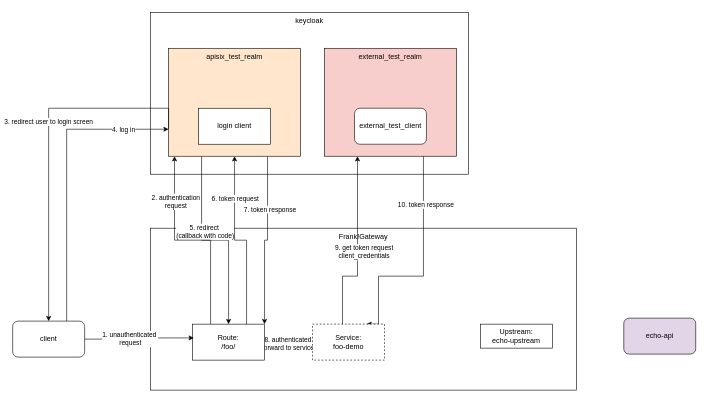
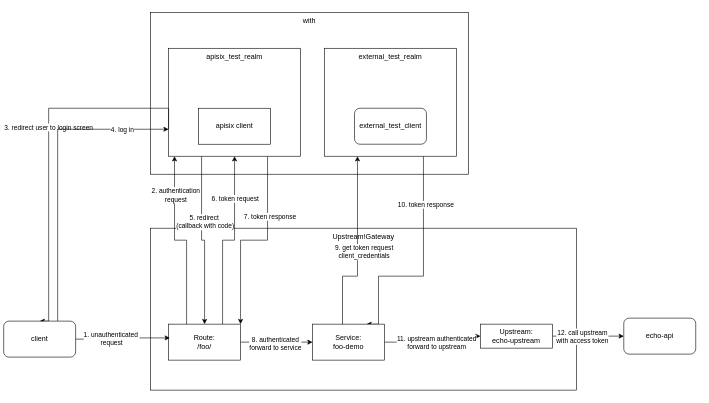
- <mxCell id="3" value="keycloak" style="rounded=0;whiteSpace=wrap;html=1;verticalAlign=top;" vertex="1" parent="1"><mxGeometry x="250" y="20" width="530" height="270" as="geometry" /></mxCell>
+ <mxCell id="3" value="with" style="rounded=0;whiteSpace=wrap;html=1;verticalAlign=top;" vertex="1" parent="1"><mxGeometry x="250" y="20" width="530" height="270" as="geometry" /></mxCell>
- <mxCell id="8" value="apisix_test_realm" style="rounded=0;whiteSpace=wrap;html=1;verticalAlign=top;fillColor=#ffe6cc;" vertex="1" parent="1"><mxGeometry x="280" y="80" width="220" height="180" as="geometry" /></mxCell>
+ <mxCell id="8" value="apisix_test_realm" style="rounded=0;whiteSpace=wrap;html=1;verticalAlign=top;" vertex="1" parent="1"><mxGeometry x="280" y="80" width="220" height="180" as="geometry" /></mxCell>
- <mxCell id="11" value="external_test_realm" style="rounded=0;whiteSpace=wrap;html=1;verticalAlign=top;fillColor=#f8cecc;" vertex="1" parent="1"><mxGeometry x="540" y="80" width="220" height="180" as="geometry" /></mxCell>
+ <mxCell id="11" value="external_test_realm" style="rounded=0;whiteSpace=wrap;html=1;verticalAlign=top;" vertex="1" parent="1"><mxGeometry x="540" y="80" width="220" height="180" as="geometry" /></mxCell>
- <mxCell id="15" value="login client" style="rounded=0;whiteSpace=wrap;html=1;" vertex="1" parent="1"><mxGeometry x="330" y="180" width="120" height="60" as="geometry" /></mxCell>
+ <mxCell id="15" value="apisix client" style="rounded=0;whiteSpace=wrap;html=1;" vertex="1" parent="1"><mxGeometry x="330" y="180" width="120" height="60" as="geometry" /></mxCell>
- <mxCell id="2" value="Frank!Gateway" style="rounded=0;whiteSpace=wrap;html=1;verticalAlign=top;" vertex="1" parent="1"><mxGeometry x="250" y="380" width="710" height="270" as="geometry" /></mxCell>
+ <mxCell id="2" value="Upstream!Gateway" style="rounded=0;whiteSpace=wrap;html=1;verticalAlign=top;" vertex="1" parent="1"><mxGeometry x="250" y="380" width="710" height="270" as="geometry" /></mxCell>
+ <mxCell id="27" style="edgeStyle=orthogonalEdgeStyle;rounded=0;orthogonalLoop=1;jettySize=auto;html=1;entryX=0;entryY=0.5;entryDx=0;entryDy=0;" edge="1" parent="1" source="29" target="32"><mxGeometry relative="1" as="geometry" /></mxCell>
+ <mxCell id="28" value="11. upstream authenticated&lt;br&gt;forward to upstream" style="edgeLabel;html=1;align=center;verticalAlign=middle;resizable=0;points=[];" vertex="1" connectable="0" parent="27"><mxGeometry x="-0.208" y="-2" relative="1" as="geometry"><mxPoint x="19" y="-2" as="offset" /></mxGeometry></mxCell>
+ <mxCell id="30" style="edgeStyle=orthogonalEdgeStyle;rounded=0;orthogonalLoop=1;jettySize=auto;html=1;entryX=0;entryY=0.5;entryDx=0;entryDy=0;" edge="1" parent="1" source="32" target="16"><mxGeometry relative="1" as="geometry" /></mxCell>
+ <mxCell id="31" value="12. call upstream&lt;br&gt;with access token" style="edgeLabel;html=1;align=center;verticalAlign=middle;resizable=0;points=[];" vertex="1" connectable="0" parent="30"><mxGeometry x="-0.169" relative="1" as="geometry"><mxPoint as="offset" /></mxGeometry></mxCell>
- <mxCell id="16" value="echo-api" style="rounded=1;whiteSpace=wrap;html=1;fillColor=#e1d5e7;" vertex="1" parent="1"><mxGeometry x="1039" y="530" width="120" height="60" as="geometry" /></mxCell>
+ <mxCell id="16" value="echo-api" style="rounded=1;whiteSpace=wrap;html=1;" vertex="1" parent="1"><mxGeometry x="1039" y="530" width="120" height="60" as="geometry" /></mxCell>
- <mxCell id="19" value="client" style="rounded=1;whiteSpace=wrap;html=1;" vertex="1" parent="1"><mxGeometry x="20" y="535" width="120" height="60" as="geometry" /></mxCell>
+ <mxCell id="19" value="client" style="rounded=1;whiteSpace=wrap;html=1;" vertex="1" parent="1"><mxGeometry x="5" y="535" width="120" height="60" as="geometry" /></mxCell>
- <mxCell id="26" value="Route:&lt;br&gt;/foo/" style="rounded=0;whiteSpace=wrap;html=1;" vertex="1" parent="1"><mxGeometry x="320" y="540" width="120" height="60" as="geometry" /></mxCell>
+ <mxCell id="26" value="Route:&lt;br&gt;/foo/" style="rounded=0;whiteSpace=wrap;html=1;" vertex="1" parent="1"><mxGeometry x="280" y="540" width="120" height="60" as="geometry" /></mxCell>
- <mxCell id="29" value="Service:&lt;br&gt;foo-demo" style="rounded=0;whiteSpace=wrap;html=1;dashed=1;" vertex="1" parent="1"><mxGeometry x="520" y="540" width="120" height="60" as="geometry" /></mxCell>
+ <mxCell id="29" value="Service:&lt;br&gt;foo-demo" style="rounded=0;whiteSpace=wrap;html=1;" vertex="1" parent="1"><mxGeometry x="520" y="540" width="120" height="60" as="geometry" /></mxCell>
